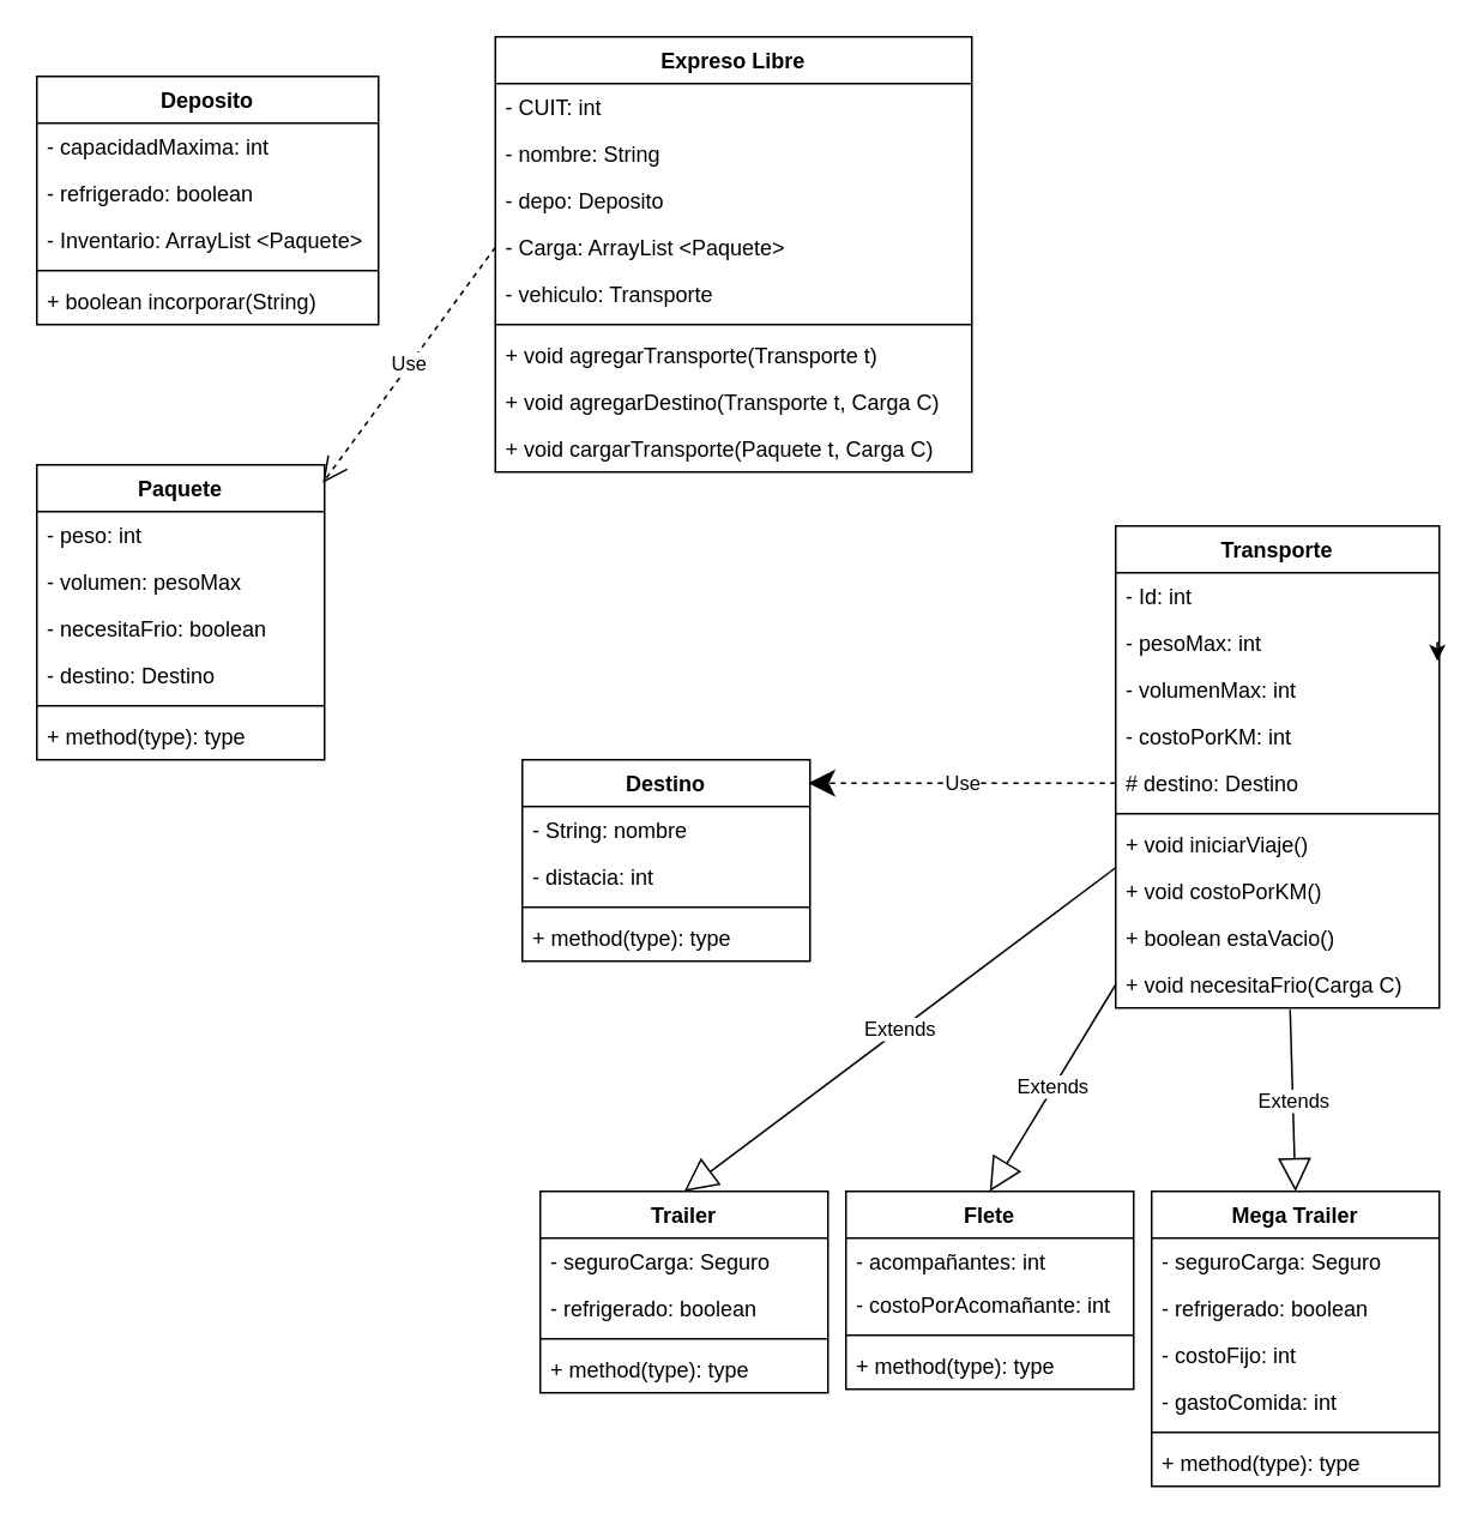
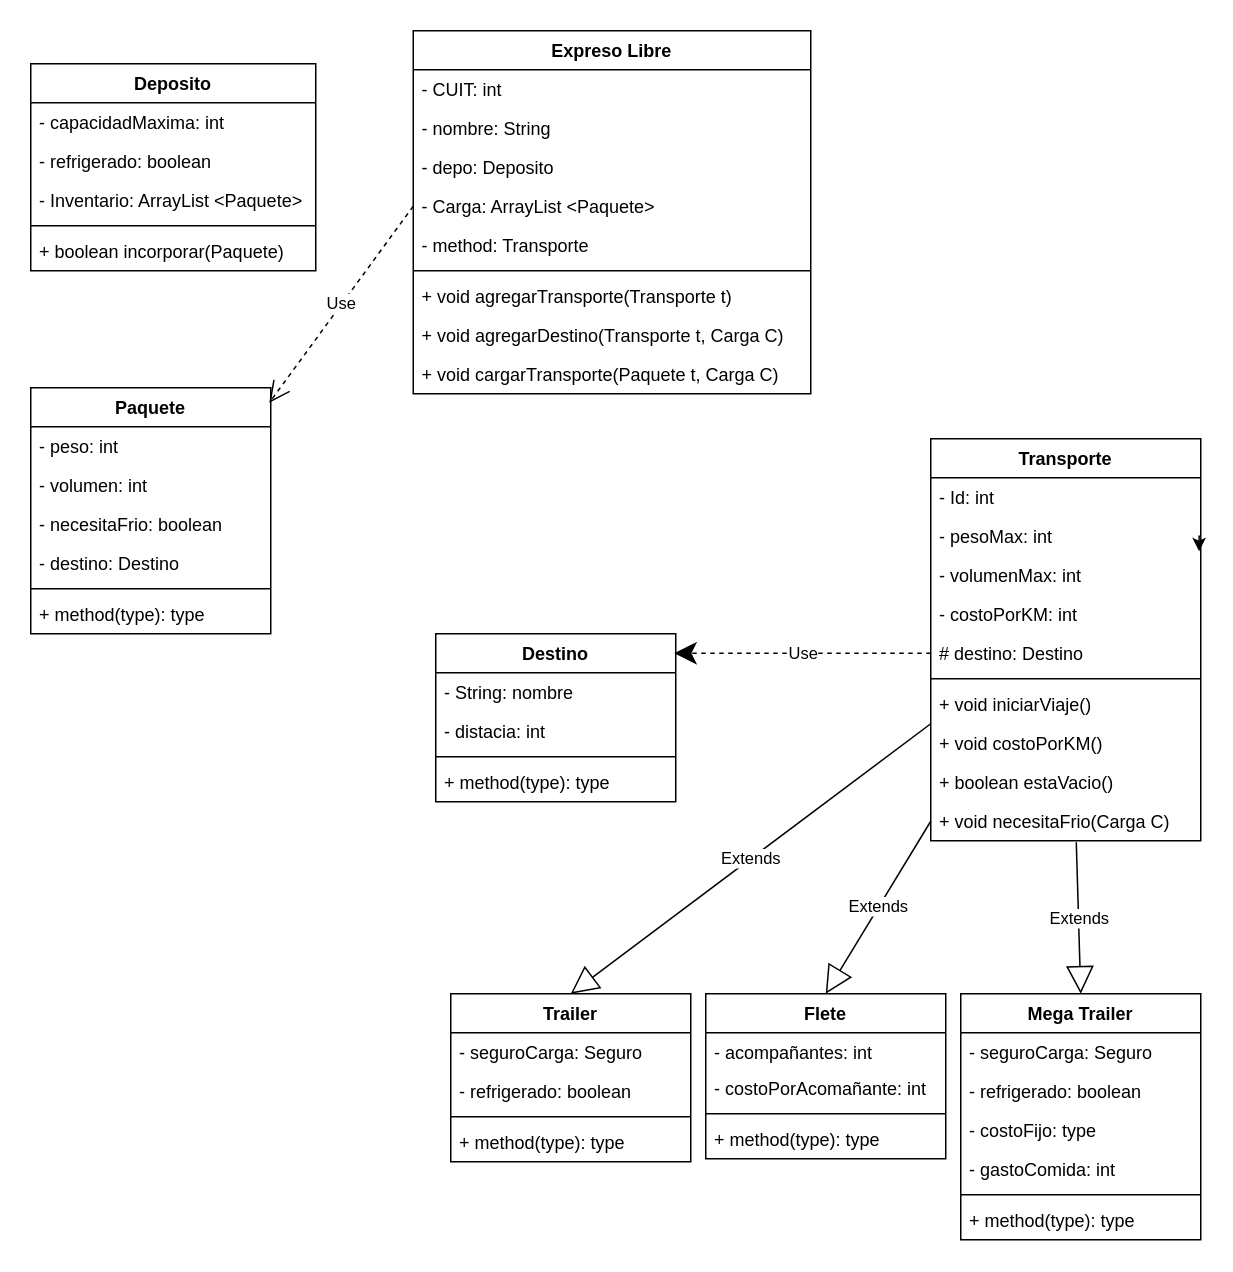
- <mxCell id="31" value="- vehiculo: Transporte" style="text;strokeColor=none;fillColor=none;align=left;verticalAlign=top;spacingLeft=4;spacingRight=4;overflow=hidden;rotatable=0;points=[[0,0.5],[1,0.5]];portConstraint=eastwest;" vertex="1" parent="26"><mxGeometry y="130" width="265" height="26" as="geometry" /></mxCell>
+ <mxCell id="31" value="- method: Transporte" style="text;strokeColor=none;fillColor=none;align=left;verticalAlign=top;spacingLeft=4;spacingRight=4;overflow=hidden;rotatable=0;points=[[0,0.5],[1,0.5]];portConstraint=eastwest;" vertex="1" parent="26"><mxGeometry y="130" width="265" height="26" as="geometry" /></mxCell>
- <mxCell id="55" value="+ boolean incorporar(String)" style="text;strokeColor=none;fillColor=none;align=left;verticalAlign=top;spacingLeft=4;spacingRight=4;overflow=hidden;rotatable=0;points=[[0,0.5],[1,0.5]];portConstraint=eastwest;" vertex="1" parent="50"><mxGeometry y="112" width="190" height="26" as="geometry" /></mxCell>
+ <mxCell id="55" value="+ boolean incorporar(Paquete)" style="text;strokeColor=none;fillColor=none;align=left;verticalAlign=top;spacingLeft=4;spacingRight=4;overflow=hidden;rotatable=0;points=[[0,0.5],[1,0.5]];portConstraint=eastwest;" vertex="1" parent="50"><mxGeometry y="112" width="190" height="26" as="geometry" /></mxCell>
- <mxCell id="21" value="- volumen: pesoMax" style="text;strokeColor=none;fillColor=none;align=left;verticalAlign=top;spacingLeft=4;spacingRight=4;overflow=hidden;rotatable=0;points=[[0,0.5],[1,0.5]];portConstraint=eastwest;" vertex="1" parent="19"><mxGeometry y="52" width="160" height="26" as="geometry" /></mxCell>
+ <mxCell id="21" value="- volumen: int" style="text;strokeColor=none;fillColor=none;align=left;verticalAlign=top;spacingLeft=4;spacingRight=4;overflow=hidden;rotatable=0;points=[[0,0.5],[1,0.5]];portConstraint=eastwest;" vertex="1" parent="19"><mxGeometry y="52" width="160" height="26" as="geometry" /></mxCell>
- <mxCell id="46" value="- costoFijo: int" style="text;strokeColor=none;fillColor=none;align=left;verticalAlign=top;spacingLeft=4;spacingRight=4;overflow=hidden;rotatable=0;points=[[0,0.5],[1,0.5]];portConstraint=eastwest;" vertex="1" parent="43"><mxGeometry y="78" width="160" height="26" as="geometry" /></mxCell>
+ <mxCell id="46" value="- costoFijo: type" style="text;strokeColor=none;fillColor=none;align=left;verticalAlign=top;spacingLeft=4;spacingRight=4;overflow=hidden;rotatable=0;points=[[0,0.5],[1,0.5]];portConstraint=eastwest;" vertex="1" parent="43"><mxGeometry y="78" width="160" height="26" as="geometry" /></mxCell>
